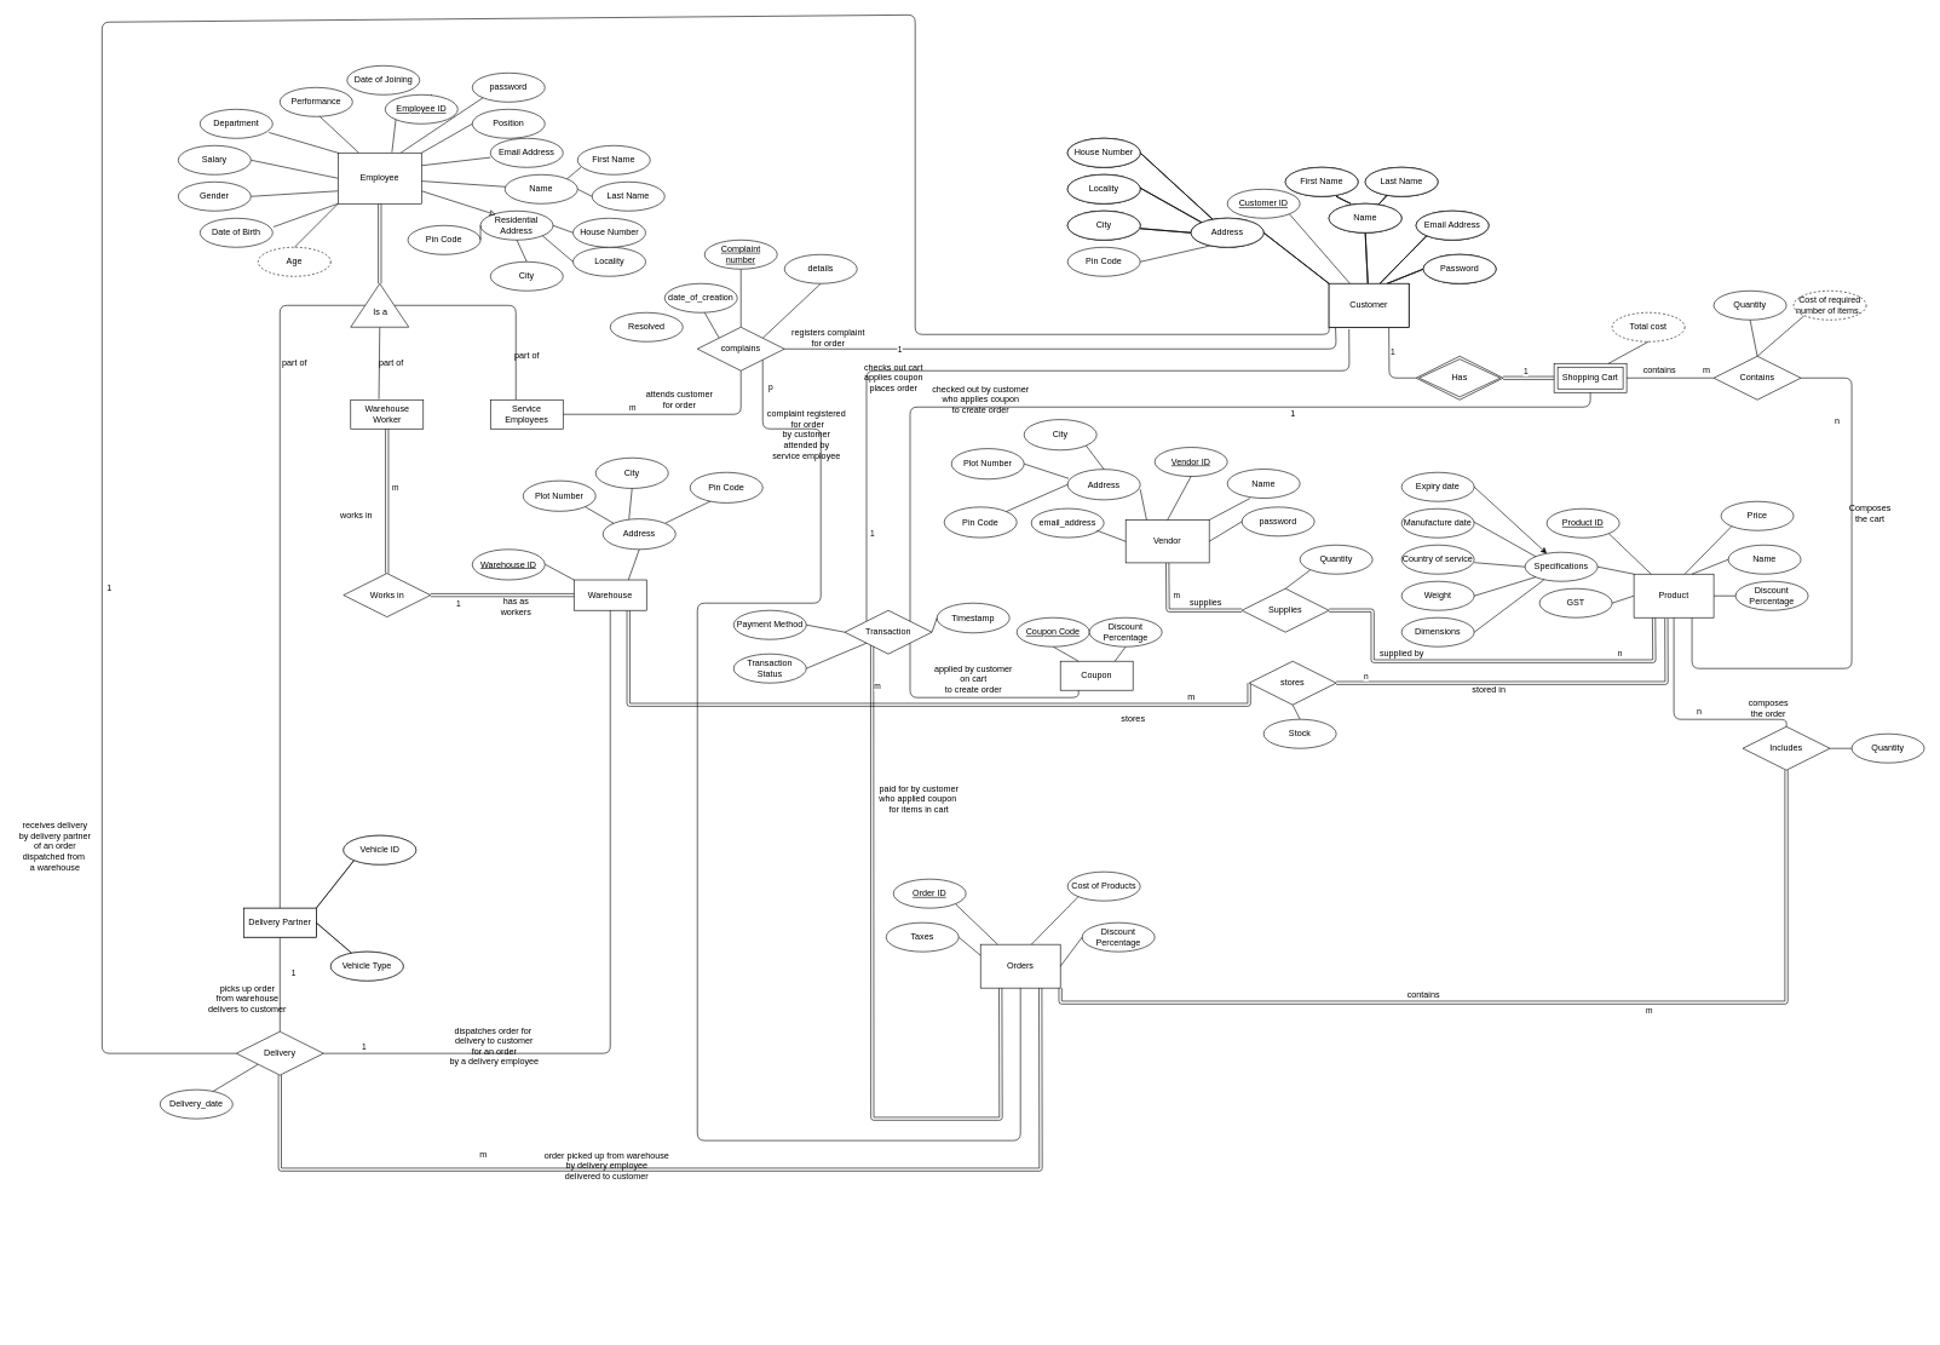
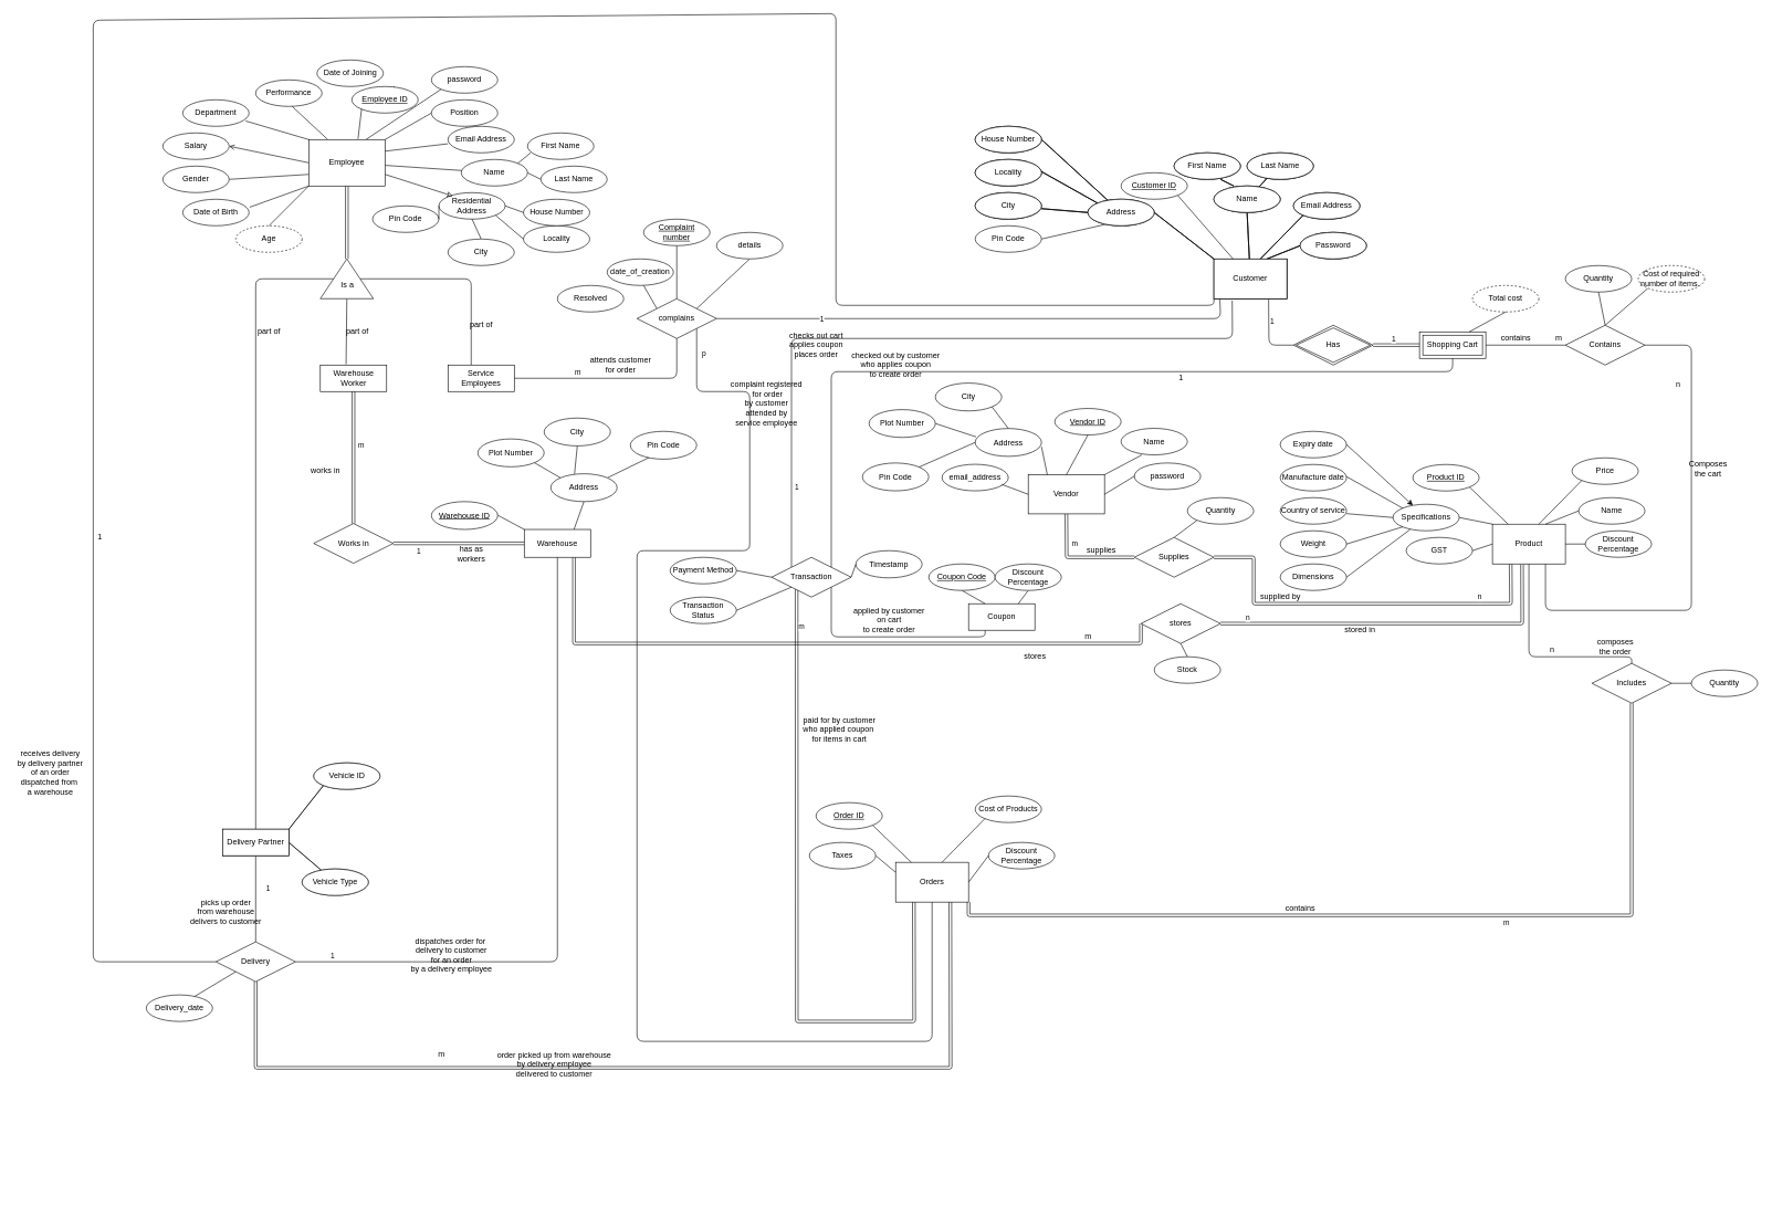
- <mxCell id="37" style="edgeStyle=none;html=1;exitX=0;exitY=0.5;exitDx=0;exitDy=0;startArrow=none;startFill=0;endArrow=none;endFill=0;entryX=1;entryY=0.5;entryDx=0;entryDy=0;" parent="1" source="117" target="72" edge="1"><mxGeometry relative="1" as="geometry"><mxPoint x="355" y="230" as="targetPoint" /></mxGeometry></mxCell>
+ <mxCell id="37" style="edgeStyle=none;html=1;exitX=0;exitY=0.5;exitDx=0;exitDy=0;startArrow=none;startFill=0;endArrow=open;endFill=0;entryX=1;entryY=0.5;entryDx=0;entryDy=0;" parent="1" source="117" target="72" edge="1"><mxGeometry relative="1" as="geometry"><mxPoint x="355" y="230" as="targetPoint" /></mxGeometry></mxCell>
- <mxCell id="291" value="registers complaint&lt;br&gt;for order" style="text;html=1;align=center;verticalAlign=middle;resizable=0;points=[];autosize=1;strokeColor=none;fillColor=none;" parent="1" vertex="1"><mxGeometry x="1080" y="450" width="120" height="30" as="geometry" /></mxCell>
- <mxCell id="290" value="complaint registered&lt;br&gt;&amp;nbsp;for order&lt;br&gt;by customer&lt;br&gt;attended by &lt;br&gt;service employee" style="text;html=1;align=center;verticalAlign=middle;resizable=0;points=[];autosize=1;strokeColor=none;fillColor=none;" parent="1" vertex="1"><mxGeometry x="1050" y="558" width="120" height="80" as="geometry" /></mxCell>
+ <mxCell id="290" value="complaint registered&lt;br&gt;&amp;nbsp;for order&lt;br&gt;by customer&lt;br&gt;attended by &lt;br&gt;service employee" style="text;html=1;align=center;verticalAlign=middle;resizable=0;points=[];autosize=1;strokeColor=none;fillColor=none;" parent="1" vertex="1"><mxGeometry x="1095" y="568" width="120" height="80" as="geometry" /></mxCell>
